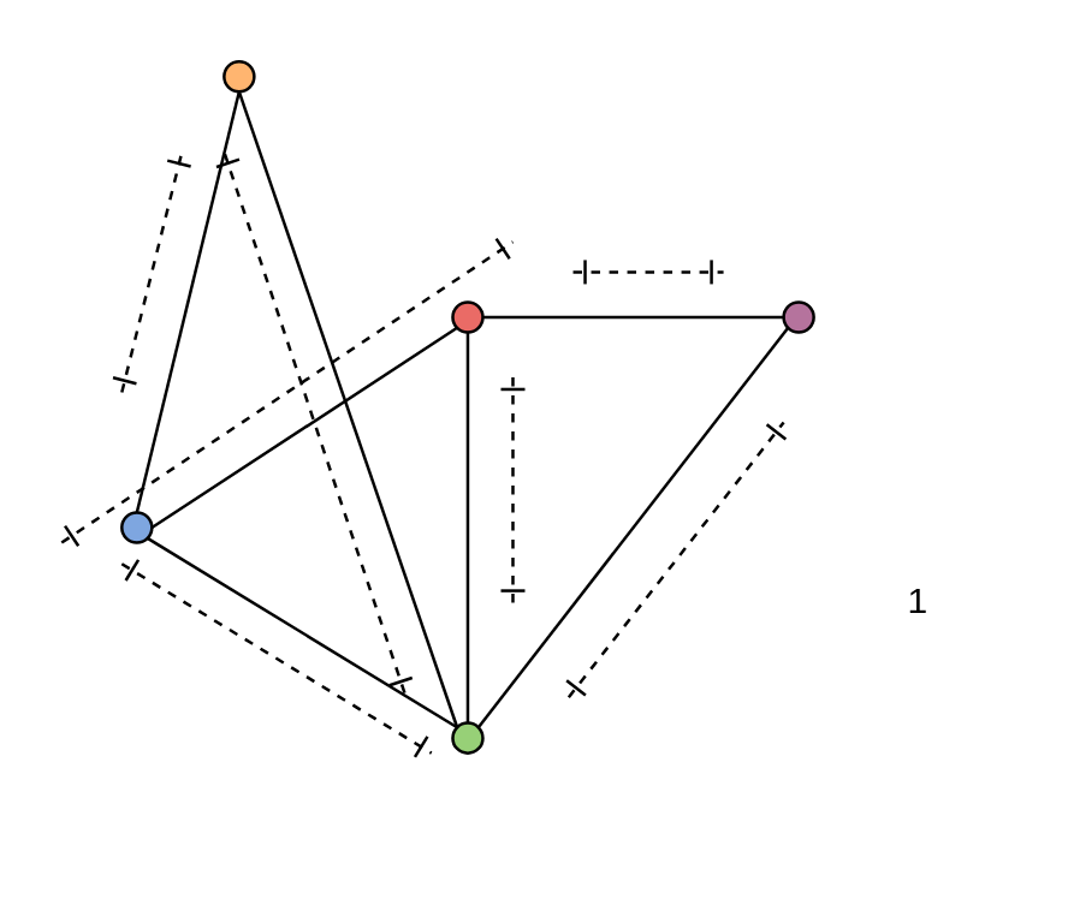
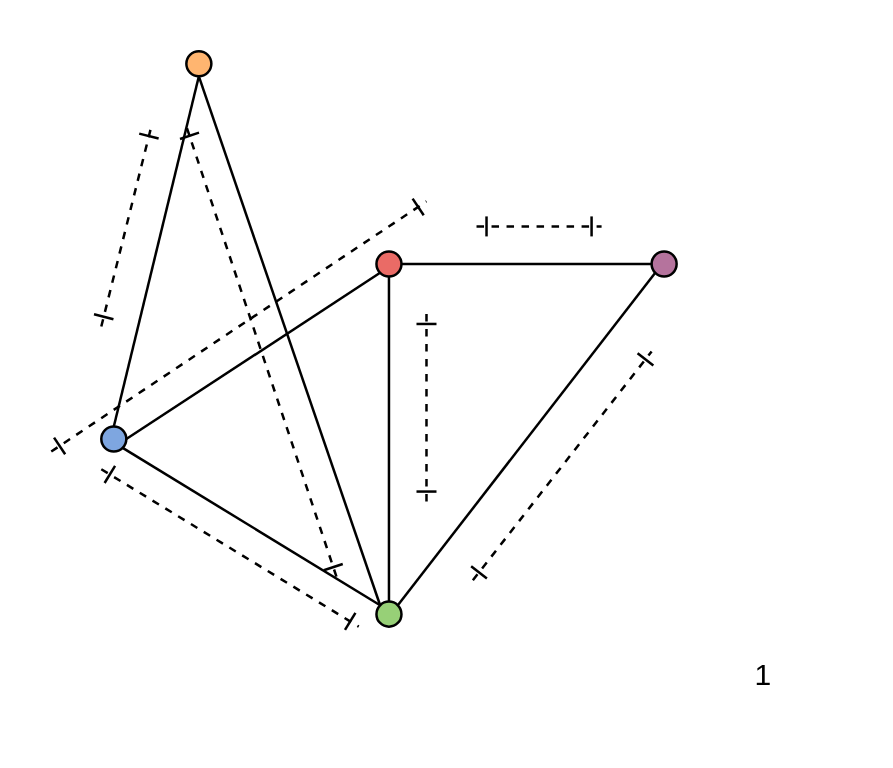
- <mxCell id="21" value="1" style="text;html=1;strokeColor=none;fillColor=none;align=center;verticalAlign=middle;whiteSpace=wrap;rounded=0;" vertex="1" parent="1"><mxGeometry x="275" y="185" width="60" height="30" as="geometry" /></mxCell>
+ <mxCell id="21" value="1" style="text;html=1;strokeColor=none;fillColor=none;align=center;verticalAlign=middle;whiteSpace=wrap;rounded=0;" vertex="1" parent="1"><mxGeometry x="275" y="255" width="60" height="30" as="geometry" /></mxCell>
